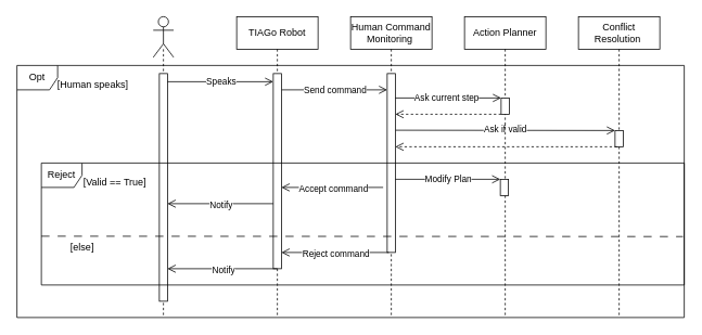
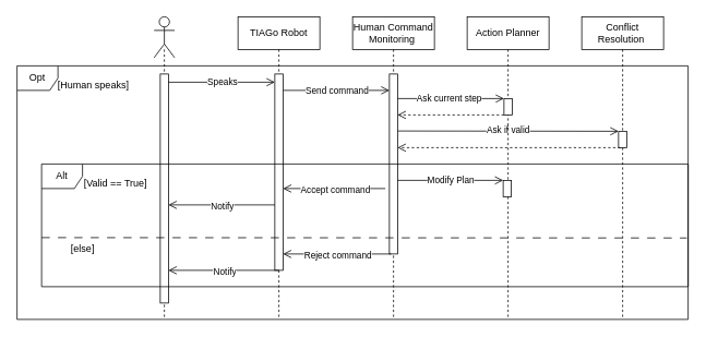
- <mxCell id="25" value="Reject" style="shape=umlFrame;whiteSpace=wrap;html=1;pointerEvents=0;recursiveResize=0;container=1;collapsible=0;width=50;" parent="1" vertex="1"><mxGeometry x="50" y="200" width="790" height="150" as="geometry" /></mxCell>
+ <mxCell id="25" value="Alt" style="shape=umlFrame;whiteSpace=wrap;html=1;pointerEvents=0;recursiveResize=0;container=1;collapsible=0;width=50;" parent="1" vertex="1"><mxGeometry x="50" y="200" width="790" height="150" as="geometry" /></mxCell>
